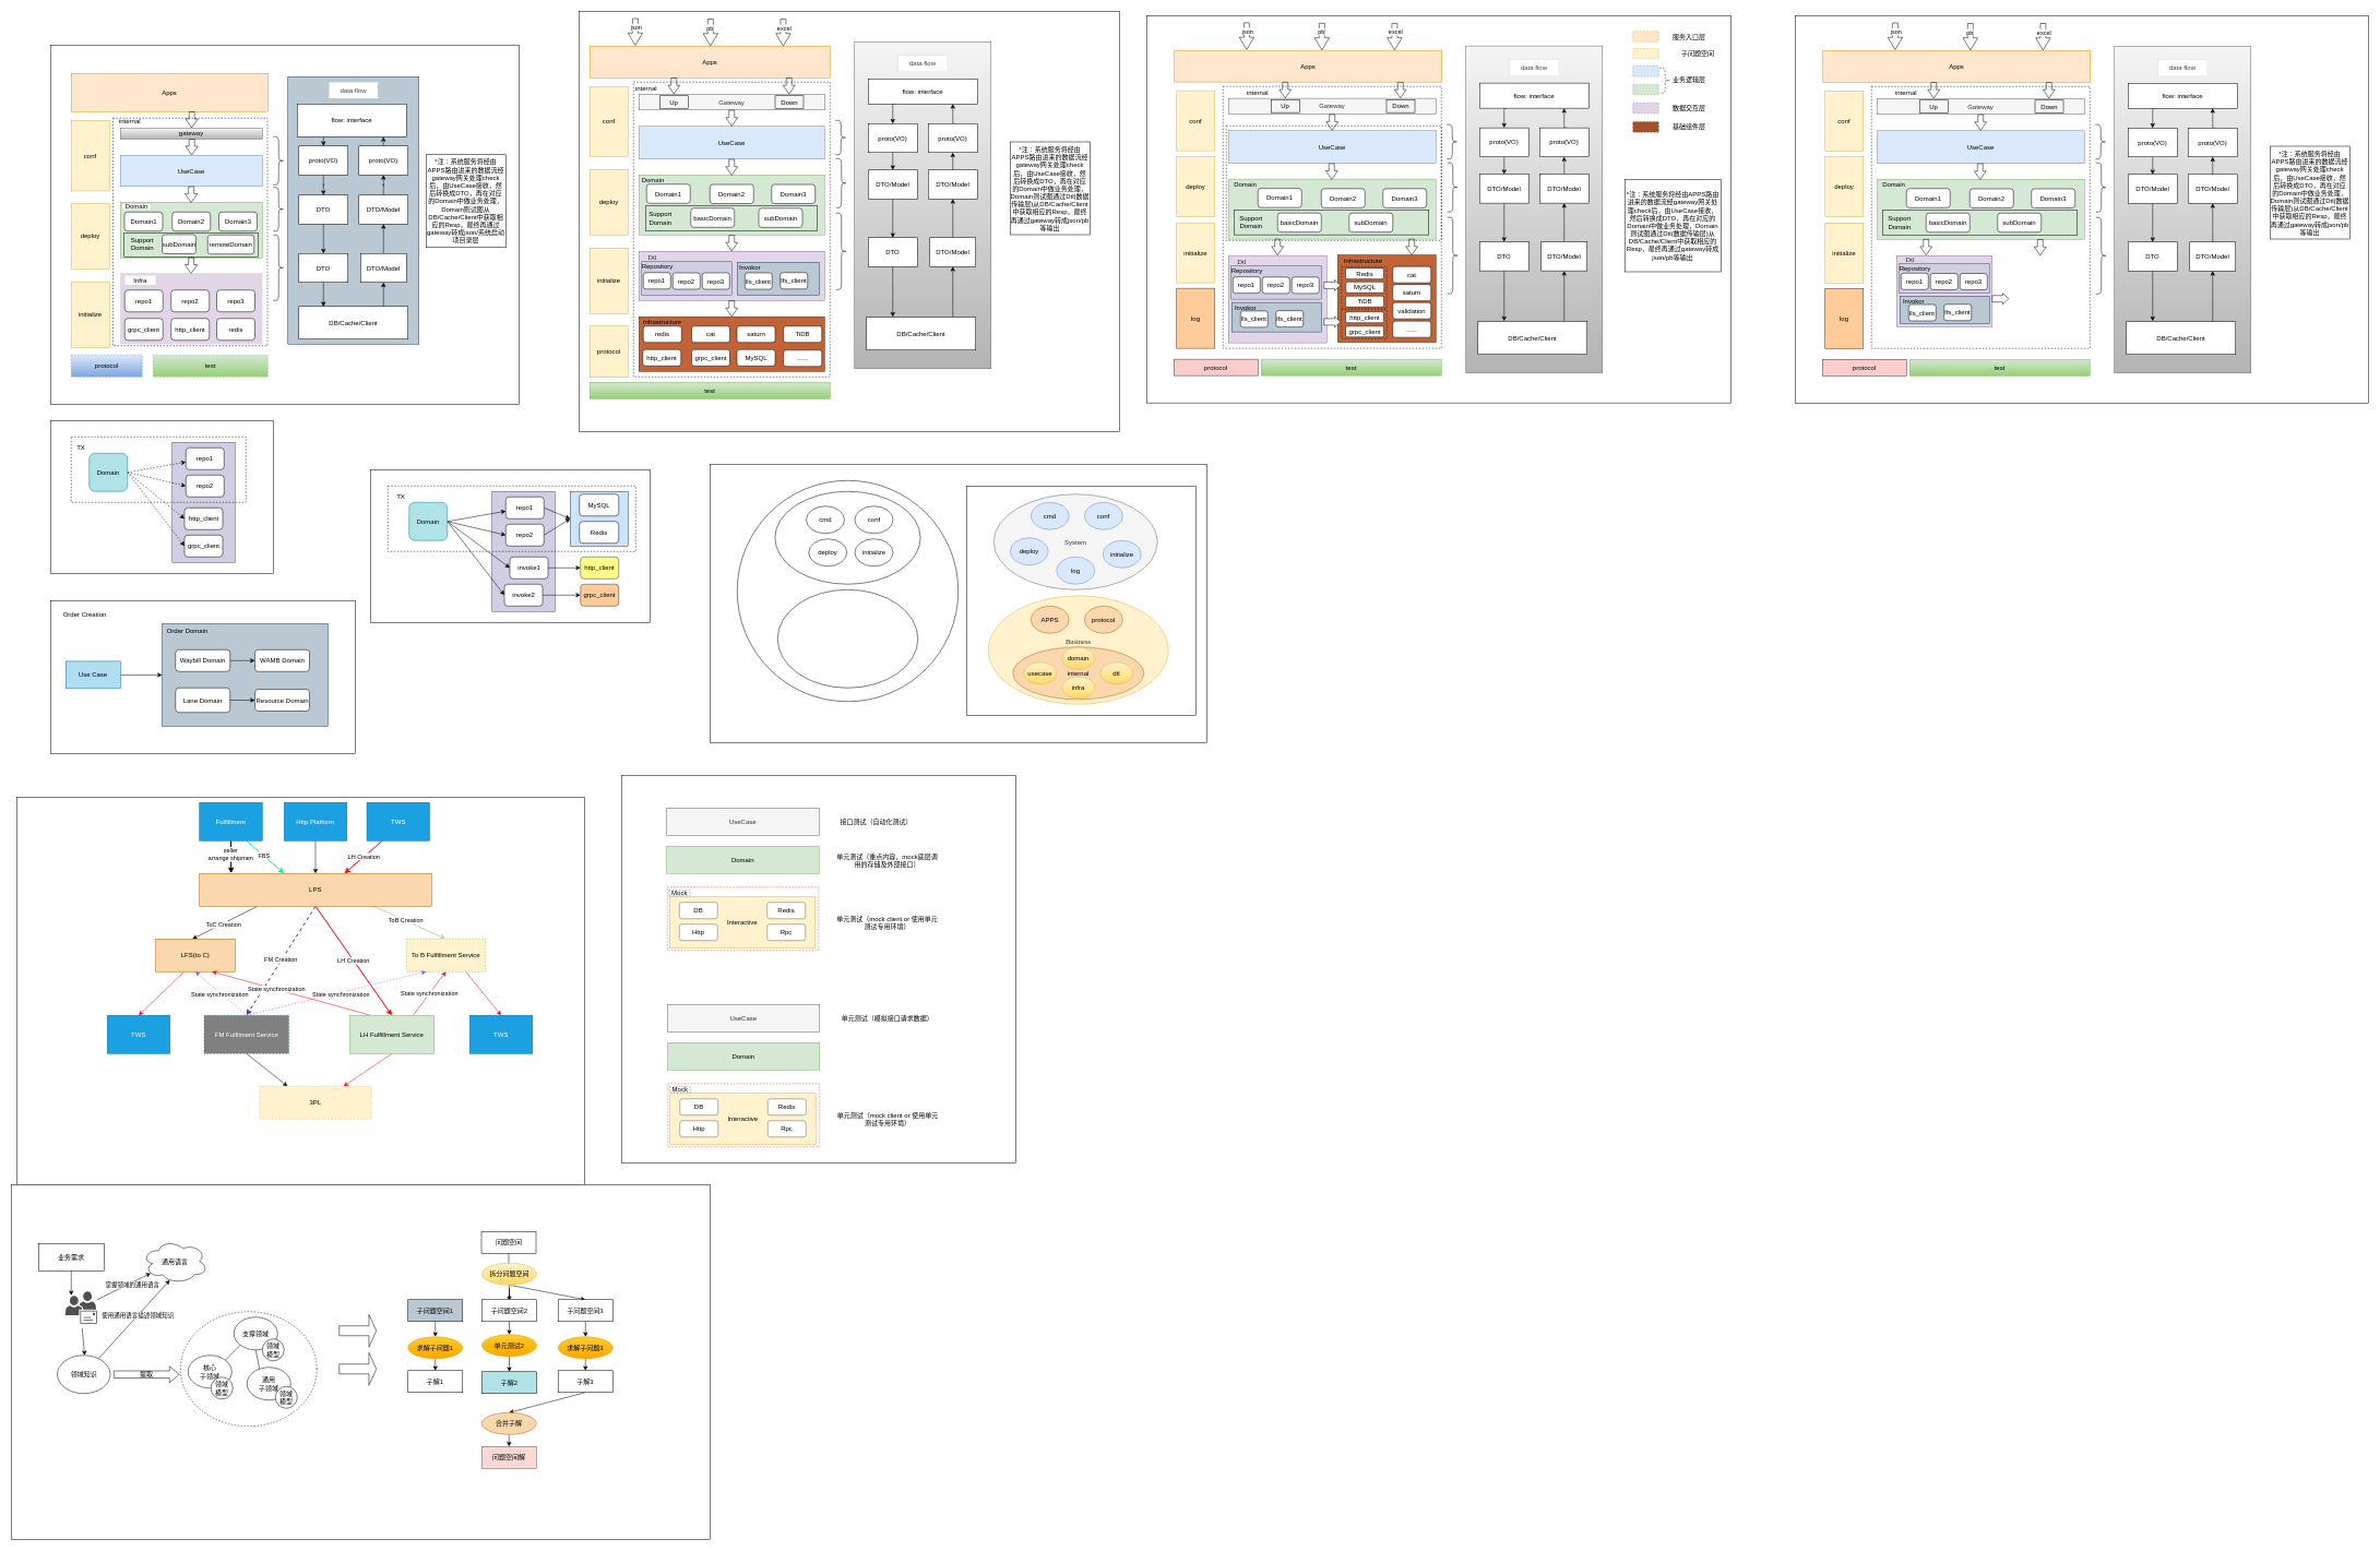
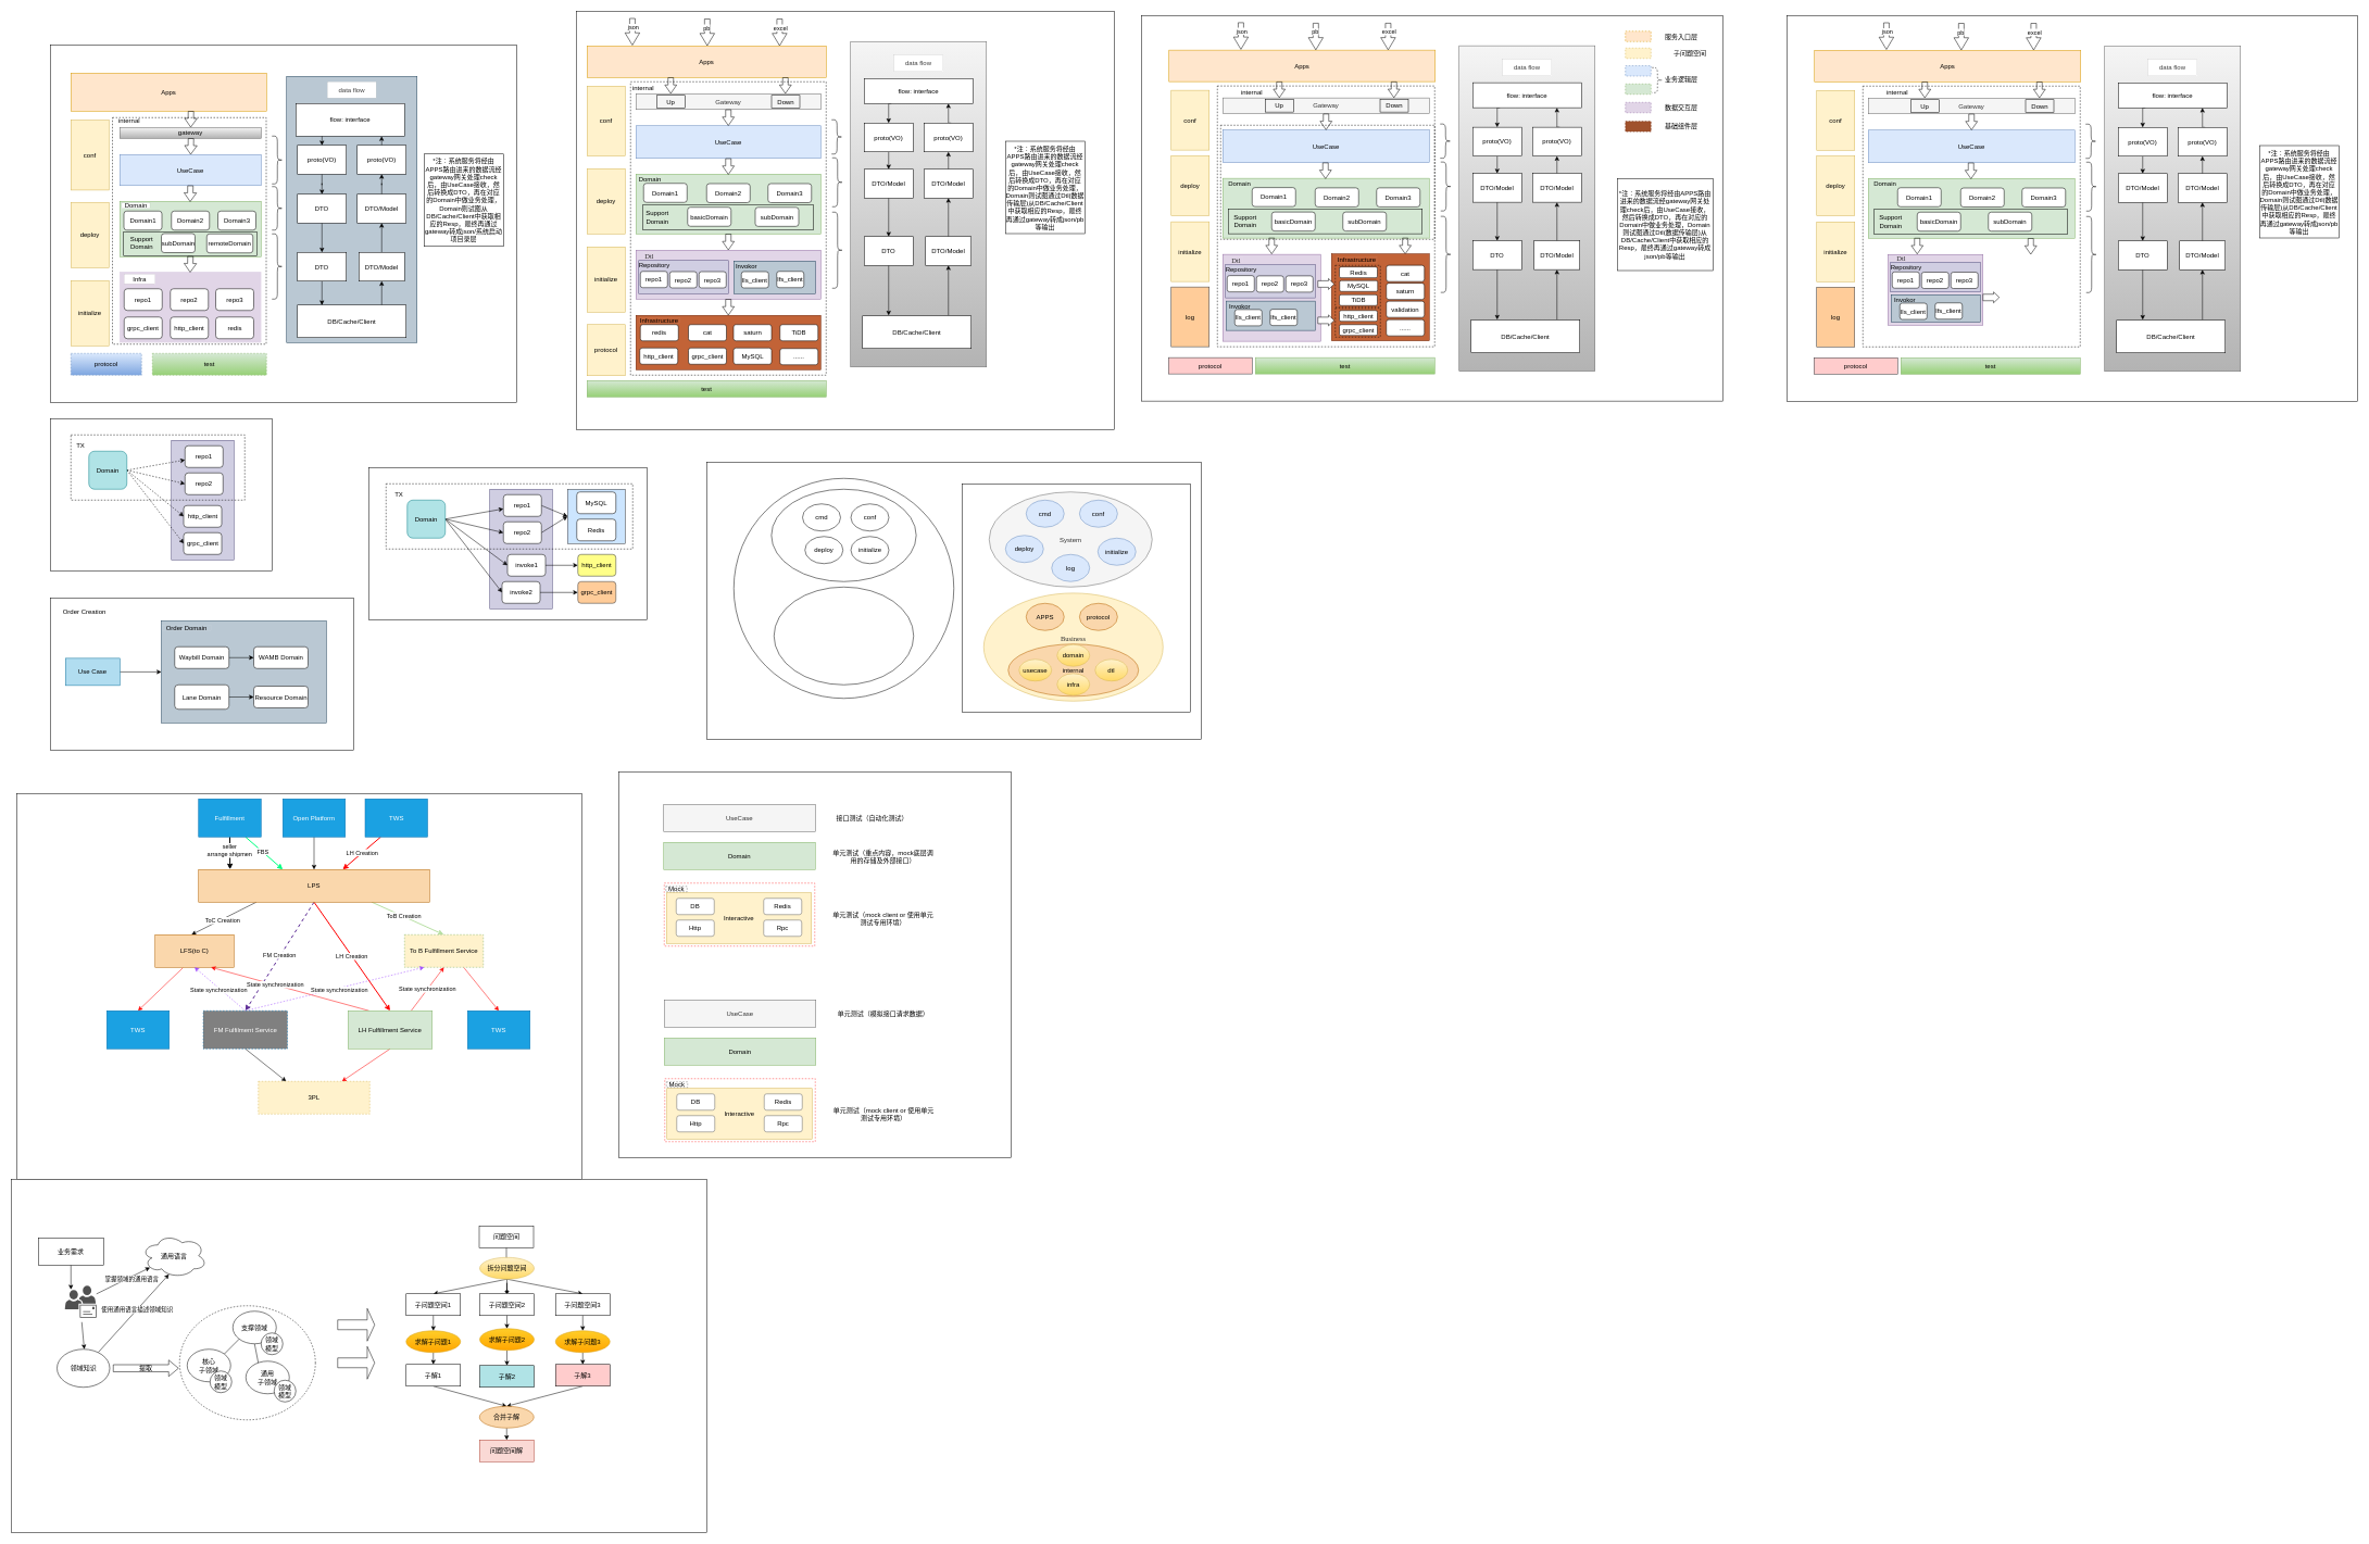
- <mxCell id="161" value="Http Platform" style="rounded=0;whiteSpace=wrap;html=1;strokeColor=#006EAF;strokeWidth=1;fillColor=#1ba1e2;fontColor=#ffffff;" parent="1" vertex="1"><mxGeometry x="520" y="1470" width="115" height="70" as="geometry" /></mxCell>
+ <mxCell id="161" value="Open Platform" style="rounded=0;whiteSpace=wrap;html=1;strokeColor=#006EAF;strokeWidth=1;fillColor=#1ba1e2;fontColor=#ffffff;" parent="1" vertex="1"><mxGeometry x="520" y="1470" width="115" height="70" as="geometry" /></mxCell>
+ <mxCell id="268" style="rounded=0;orthogonalLoop=1;jettySize=auto;html=1;exitX=0.5;exitY=1;exitDx=0;exitDy=0;entryX=0.5;entryY=0;entryDx=0;entryDy=0;" parent="1" source="270" target="274" edge="1"><mxGeometry relative="1" as="geometry" /></mxCell>
- <mxCell id="274" value="子问题空间1" style="whiteSpace=wrap;html=1;rounded=0;fillColor=#bac8d3;" parent="1" vertex="1"><mxGeometry x="747" y="2381" width="100" height="40" as="geometry" /></mxCell>
+ <mxCell id="274" value="子问题空间1" style="whiteSpace=wrap;html=1;rounded=0;" parent="1" vertex="1"><mxGeometry x="747" y="2381" width="100" height="40" as="geometry" /></mxCell>
- <mxCell id="280" value="&lt;span style=&quot;&quot;&gt;单元测试2&lt;/span&gt;" style="ellipse;whiteSpace=wrap;html=1;rounded=0;fillColor=#ffcd28;gradientColor=#ffa500;strokeColor=#d79b00;" parent="1" vertex="1"><mxGeometry x="882.5" y="2445" width="100" height="40" as="geometry" /></mxCell>
+ <mxCell id="280" value="&lt;span style=&quot;&quot;&gt;求解子问题2&lt;/span&gt;" style="ellipse;whiteSpace=wrap;html=1;rounded=0;fillColor=#ffcd28;gradientColor=#ffa500;strokeColor=#d79b00;" parent="1" vertex="1"><mxGeometry x="882.5" y="2445" width="100" height="40" as="geometry" /></mxCell>
- <mxCell id="287" value="子解3" style="whiteSpace=wrap;html=1;rounded=0;" parent="1" vertex="1"><mxGeometry x="1022" y="2511" width="100" height="40" as="geometry" /></mxCell>
+ <mxCell id="287" value="子解3" style="whiteSpace=wrap;html=1;rounded=0;fillColor=#ffcccc;" parent="1" vertex="1"><mxGeometry x="1022" y="2511" width="100" height="40" as="geometry" /></mxCell>
+ <mxCell id="283" style="edgeStyle=none;rounded=0;orthogonalLoop=1;jettySize=auto;html=1;exitX=0.5;exitY=1;exitDx=0;exitDy=0;entryX=0.5;entryY=0;entryDx=0;entryDy=0;" parent="1" source="284" target="289" edge="1"><mxGeometry relative="1" as="geometry" /></mxCell>
